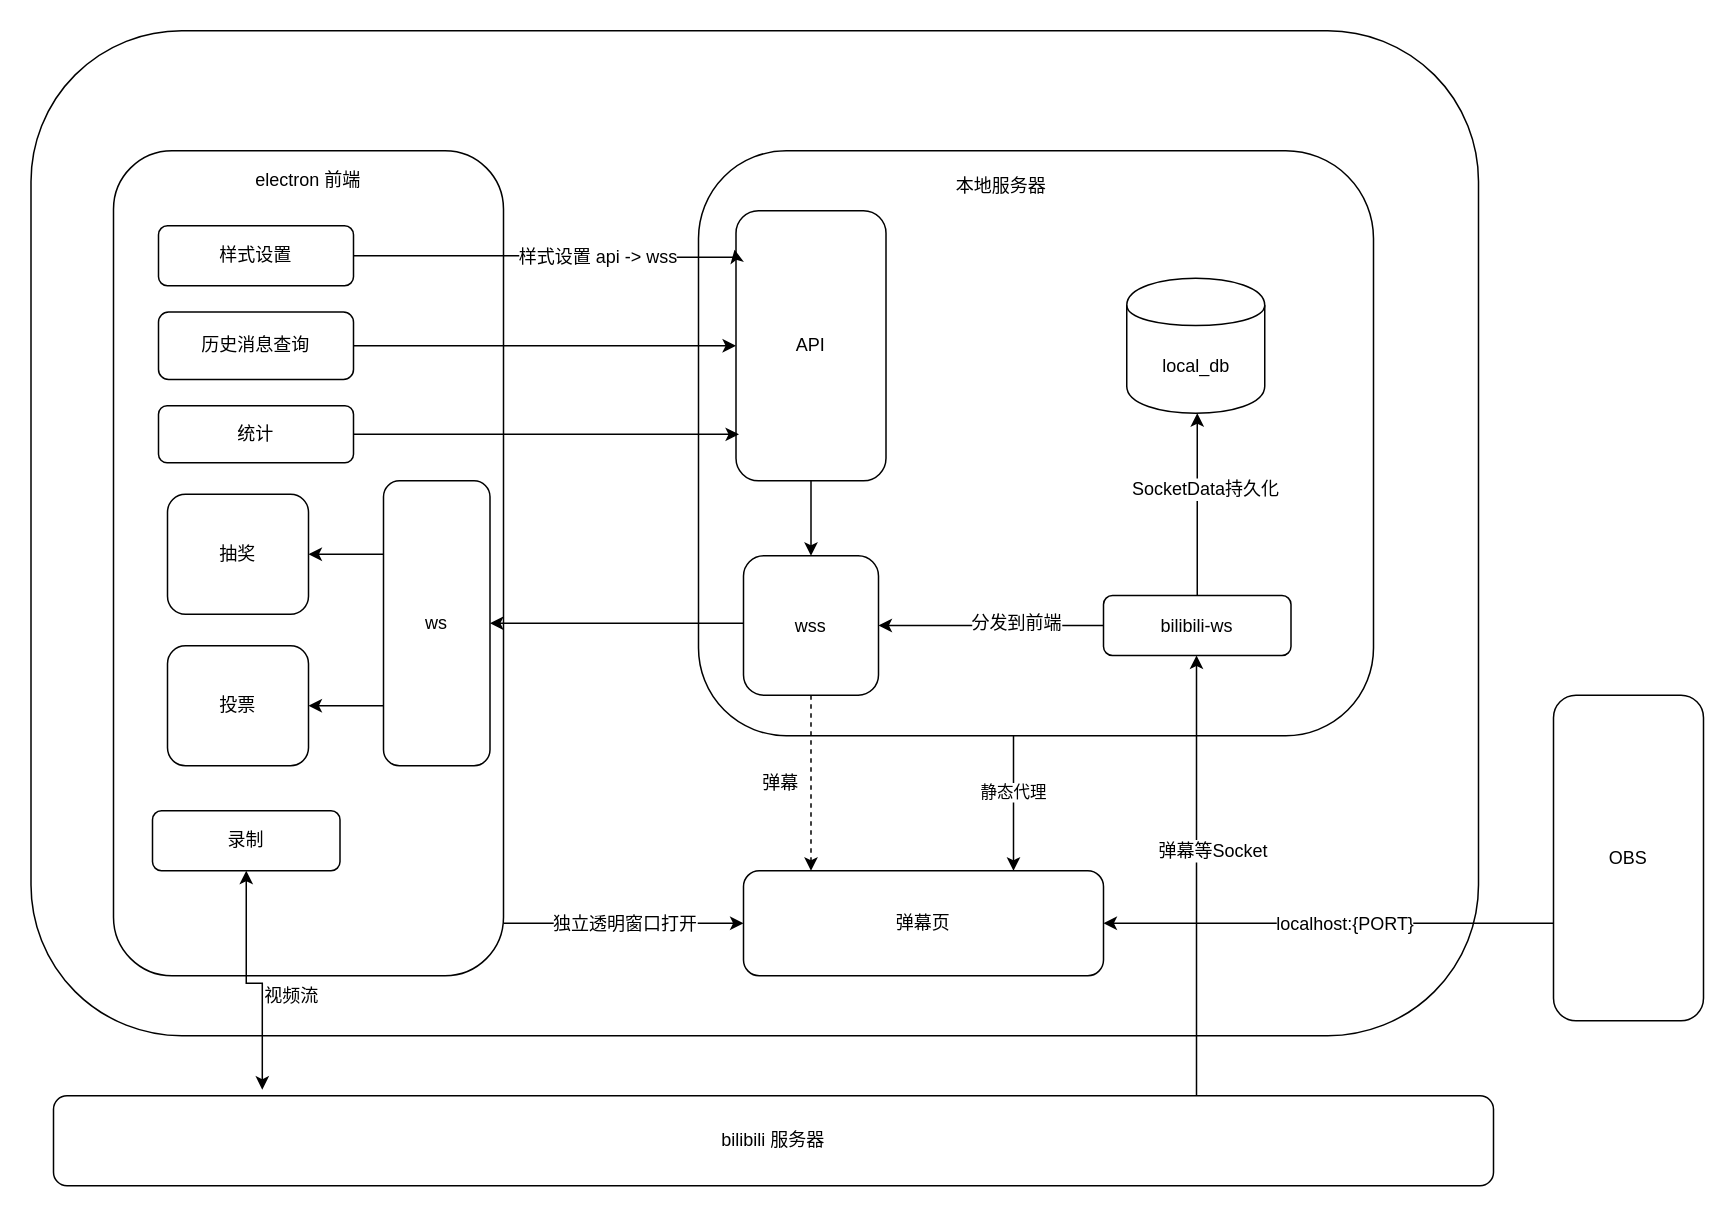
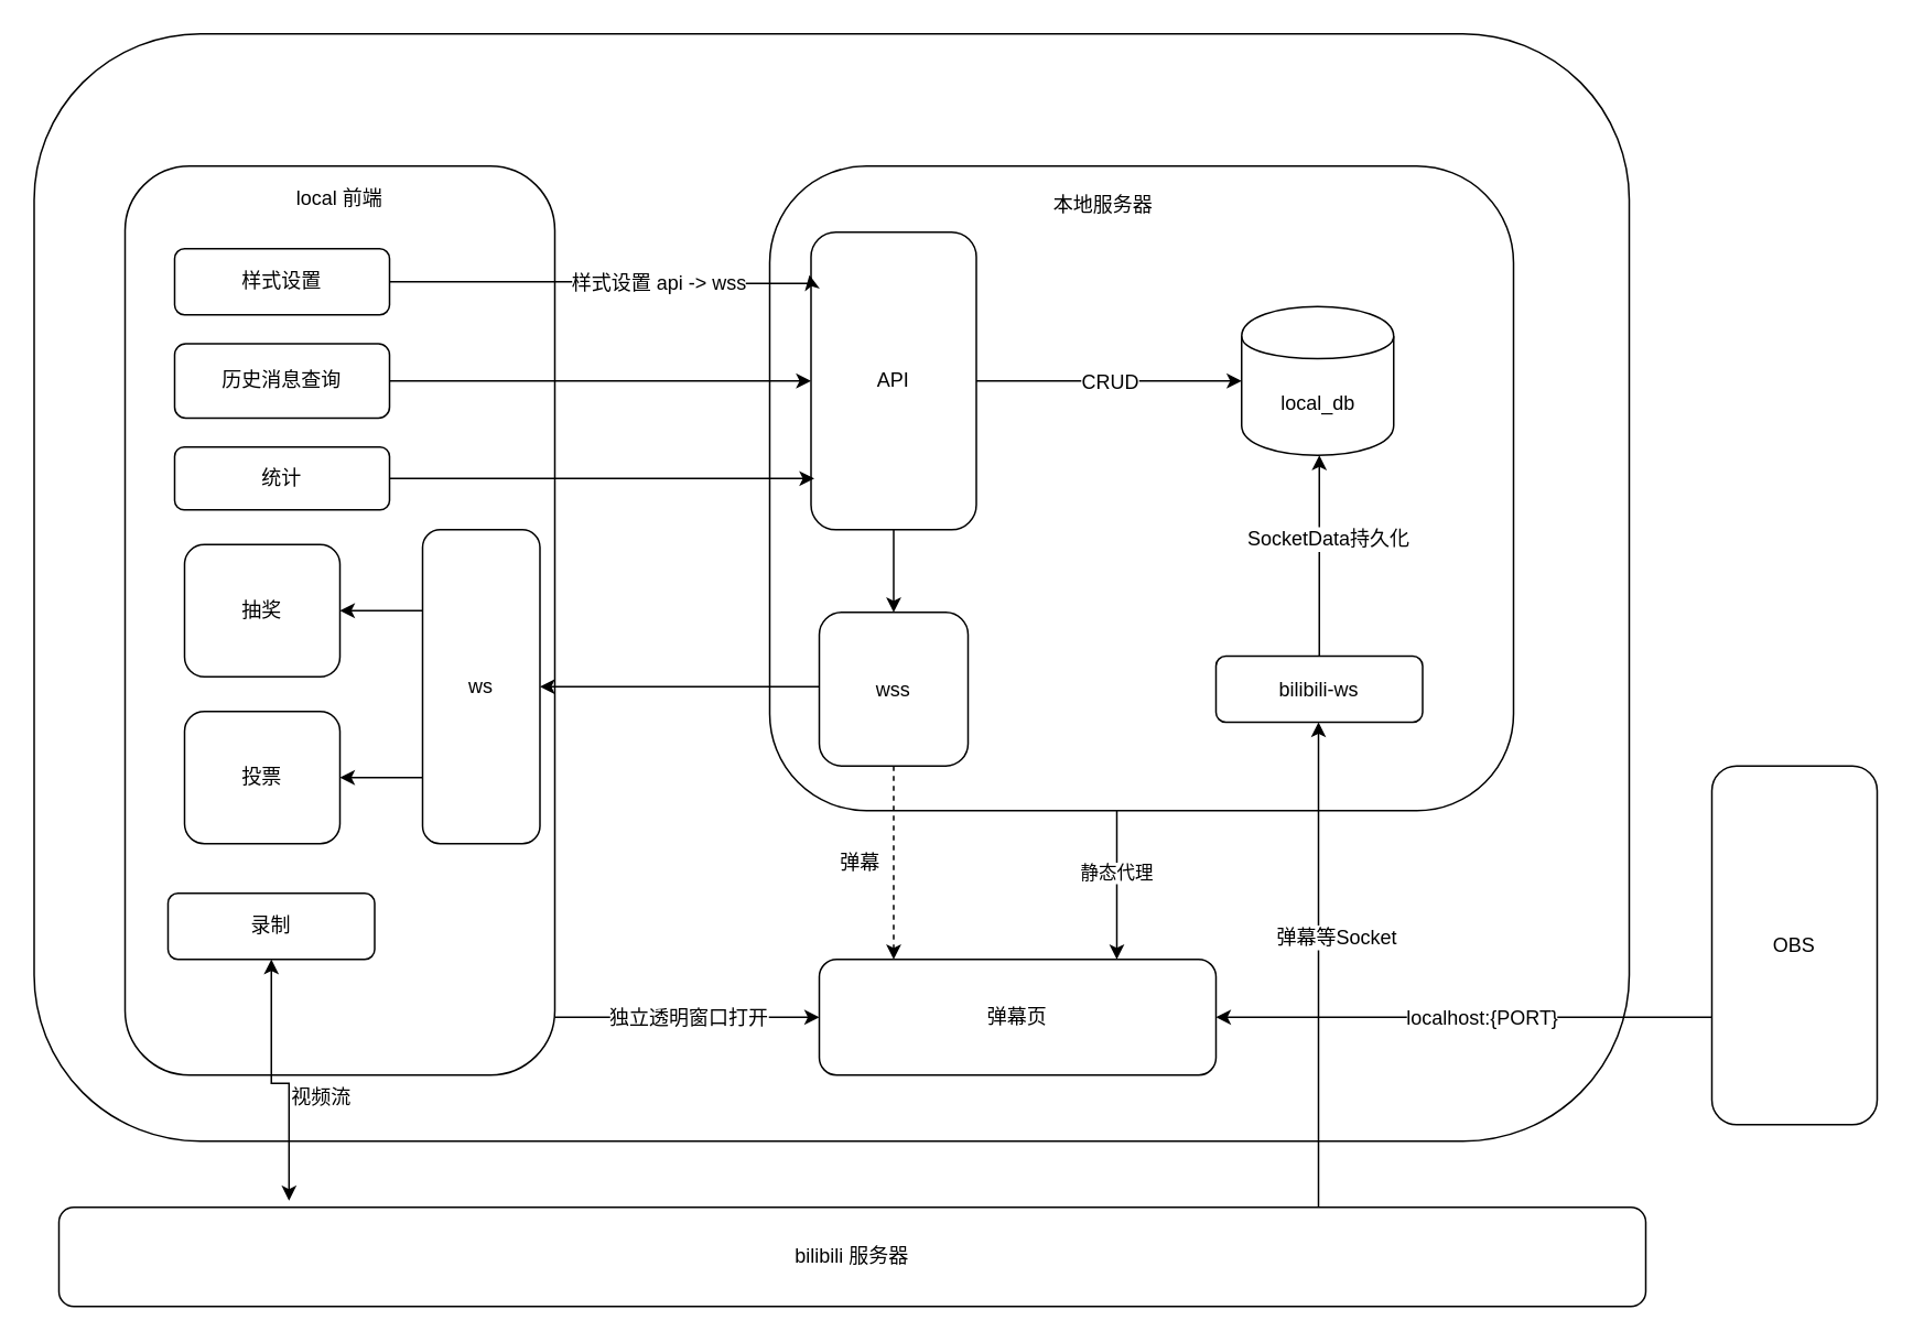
- <mxCell id="9" value="electron 前端" style="text;html=1;strokeColor=none;fillColor=none;align=center;verticalAlign=middle;whiteSpace=wrap;rounded=0;" parent="1" vertex="1"><mxGeometry x="155" y="110" width="100" height="20" as="geometry" /></mxCell>
+ <mxCell id="9" value="local 前端" style="text;html=1;strokeColor=none;fillColor=none;align=center;verticalAlign=middle;whiteSpace=wrap;rounded=0;" parent="1" vertex="1"><mxGeometry x="155" y="110" width="100" height="20" as="geometry" /></mxCell>
+ <mxCell id="26" style="edgeStyle=orthogonalEdgeStyle;rounded=0;orthogonalLoop=1;jettySize=auto;html=1;strokeColor=#000000;" parent="1" source="28" target="5" edge="1"><mxGeometry relative="1" as="geometry" /></mxCell>
+ <mxCell id="27" value="CRUD" style="text;html=1;resizable=0;points=[];align=center;verticalAlign=middle;labelBackgroundColor=#ffffff;" parent="26" vertex="1" connectable="0"><mxGeometry x="-0.178" y="1" relative="1" as="geometry"><mxPoint x="14.5" y="1" as="offset" /></mxGeometry></mxCell>
- <mxCell id="22" style="edgeStyle=orthogonalEdgeStyle;rounded=0;orthogonalLoop=1;jettySize=auto;html=1;startArrow=none;startFill=0;strokeColor=#000000;" parent="1" source="24" target="19" edge="1"><mxGeometry relative="1" as="geometry"><Array as="points"><mxPoint x="797" y="417" /></Array></mxGeometry></mxCell>
- <mxCell id="23" value="分发到前端" style="text;html=1;resizable=0;points=[];align=center;verticalAlign=middle;labelBackgroundColor=#ffffff;" parent="22" vertex="1" connectable="0"><mxGeometry x="-0.032" y="-2" relative="1" as="geometry"><mxPoint x="14.5" as="offset" /></mxGeometry></mxCell>
